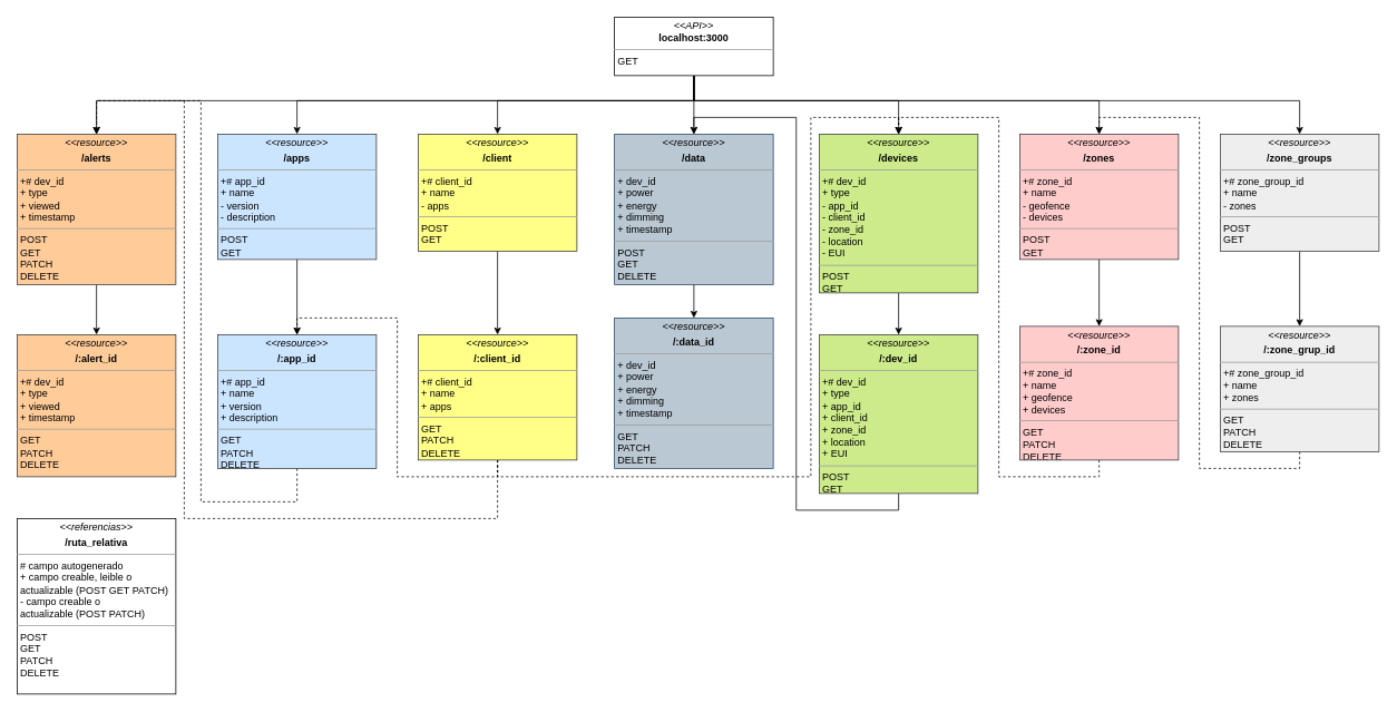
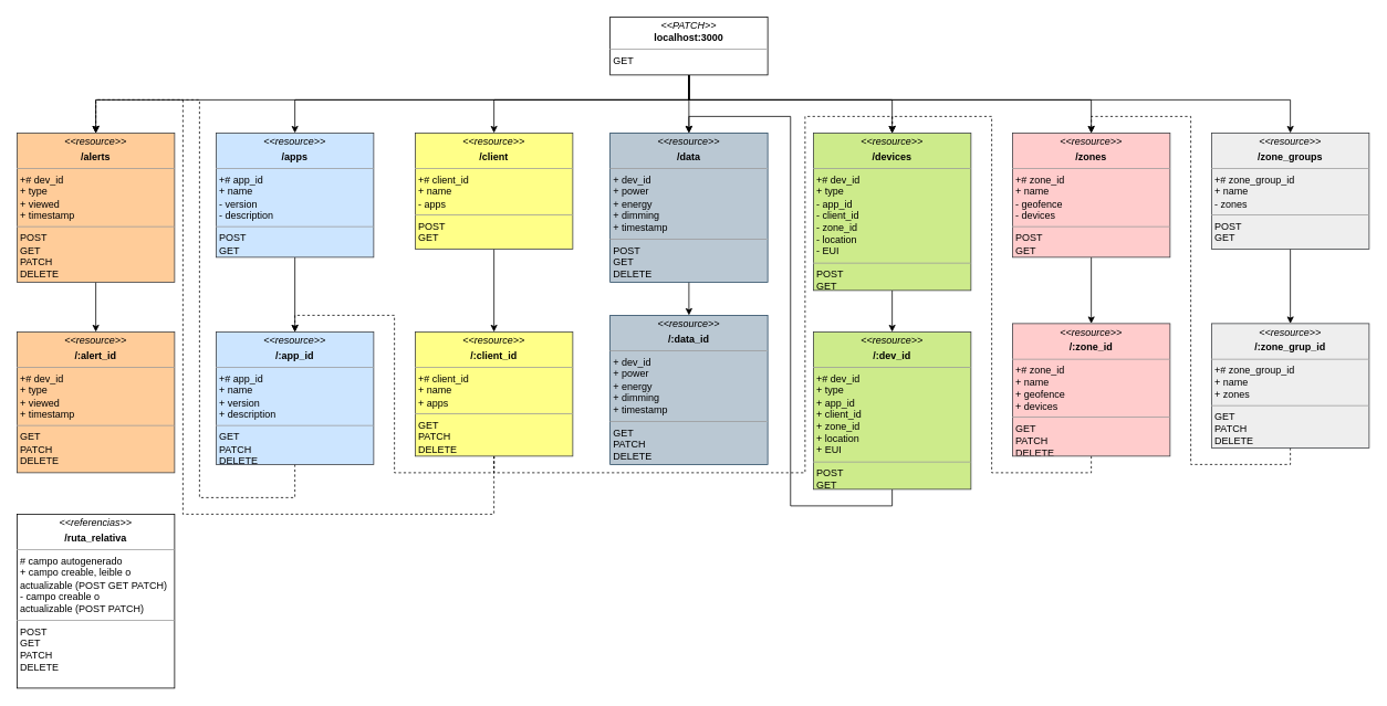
- <mxCell id="13" value="&lt;p style=&quot;margin: 0px ; margin-top: 4px ; text-align: center&quot;&gt;&lt;i&gt;&amp;lt;&amp;lt;API&amp;gt;&amp;gt;&lt;/i&gt;&lt;br&gt;&lt;b&gt;localhost:3000&lt;/b&gt;&lt;/p&gt;&lt;hr size=&quot;1&quot;&gt;&lt;p style=&quot;margin: 0px ; margin-left: 4px&quot;&gt;GET&lt;/p&gt;" style="verticalAlign=top;align=left;overflow=fill;fontSize=12;fontFamily=Helvetica;html=1;" parent="1" vertex="1"><mxGeometry x="735" y="20" width="190" height="70" as="geometry" /></mxCell>
+ <mxCell id="13" value="&lt;p style=&quot;margin: 0px ; margin-top: 4px ; text-align: center&quot;&gt;&lt;i&gt;&amp;lt;&amp;lt;PATCH&amp;gt;&amp;gt;&lt;/i&gt;&lt;br&gt;&lt;b&gt;localhost:3000&lt;/b&gt;&lt;/p&gt;&lt;hr size=&quot;1&quot;&gt;&lt;p style=&quot;margin: 0px ; margin-left: 4px&quot;&gt;GET&lt;/p&gt;" style="verticalAlign=top;align=left;overflow=fill;fontSize=12;fontFamily=Helvetica;html=1;" parent="1" vertex="1"><mxGeometry x="735" y="20" width="190" height="70" as="geometry" /></mxCell>
